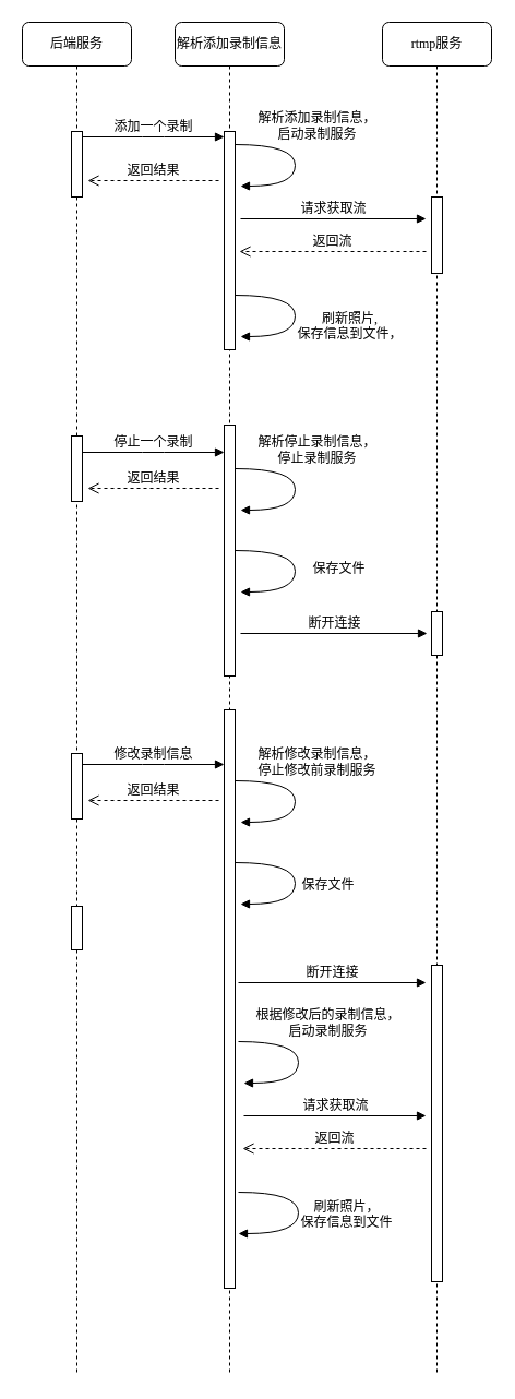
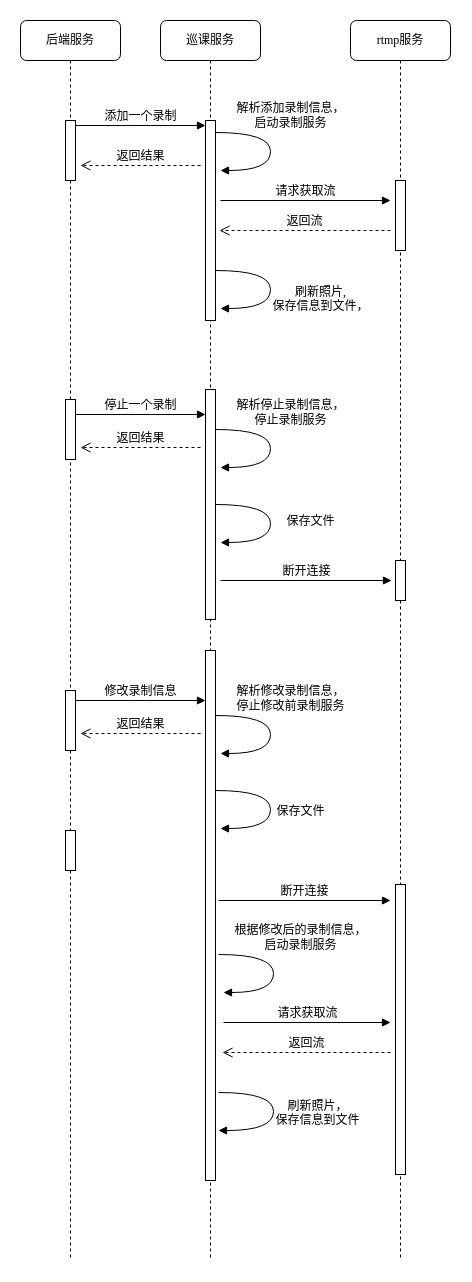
- <mxCell id="2" value="解析添加录制信息" style="shape=umlLifeline;perimeter=lifelinePerimeter;whiteSpace=wrap;html=1;container=1;collapsible=0;recursiveResize=0;outlineConnect=0;rounded=1;shadow=0;comic=0;labelBackgroundColor=none;strokeColor=#000000;strokeWidth=1;fillColor=#FFFFFF;fontFamily=Verdana;fontSize=12;fontColor=#000000;align=center;" parent="1" vertex="1"><mxGeometry x="160" y="20" width="100" height="1240" as="geometry" /></mxCell>
+ <mxCell id="2" value="巡课服务" style="shape=umlLifeline;perimeter=lifelinePerimeter;whiteSpace=wrap;html=1;container=1;collapsible=0;recursiveResize=0;outlineConnect=0;rounded=1;shadow=0;comic=0;labelBackgroundColor=none;strokeColor=#000000;strokeWidth=1;fillColor=#FFFFFF;fontFamily=Verdana;fontSize=12;fontColor=#000000;align=center;" parent="1" vertex="1"><mxGeometry x="160" y="20" width="100" height="1240" as="geometry" /></mxCell>
